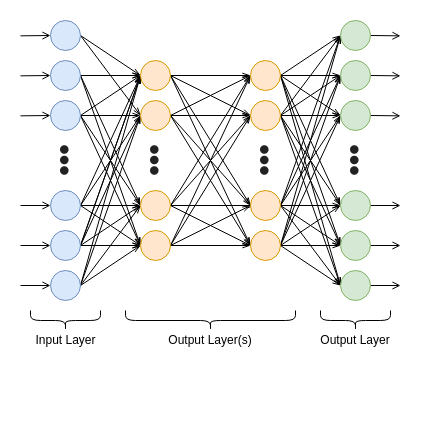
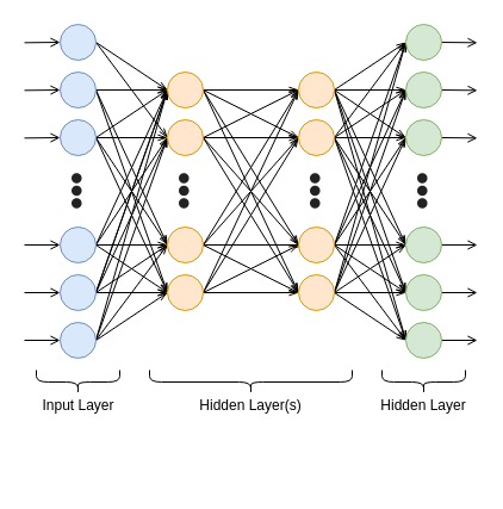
- <mxCell id="104" value="Output Layer(s)" style="text;html=1;strokeColor=none;fillColor=none;align=center;verticalAlign=middle;whiteSpace=wrap;rounded=0;" parent="1" vertex="1"><mxGeometry x="165" y="330" width="90" height="20" as="geometry" /></mxCell>
+ <mxCell id="104" value="Hidden Layer(s)" style="text;html=1;strokeColor=none;fillColor=none;align=center;verticalAlign=middle;whiteSpace=wrap;rounded=0;" parent="1" vertex="1"><mxGeometry x="165" y="330" width="90" height="20" as="geometry" /></mxCell>
- <mxCell id="105" value="Output Layer" style="text;html=1;strokeColor=none;fillColor=none;align=center;verticalAlign=middle;whiteSpace=wrap;rounded=0;" parent="1" vertex="1"><mxGeometry x="316.25" y="330" width="77.5" height="20" as="geometry" /></mxCell>
+ <mxCell id="105" value="Hidden Layer" style="text;html=1;strokeColor=none;fillColor=none;align=center;verticalAlign=middle;whiteSpace=wrap;rounded=0;" parent="1" vertex="1"><mxGeometry x="316.25" y="330" width="77.5" height="20" as="geometry" /></mxCell>
